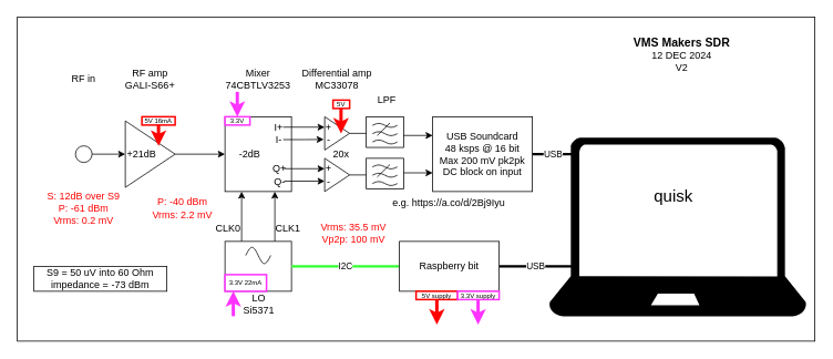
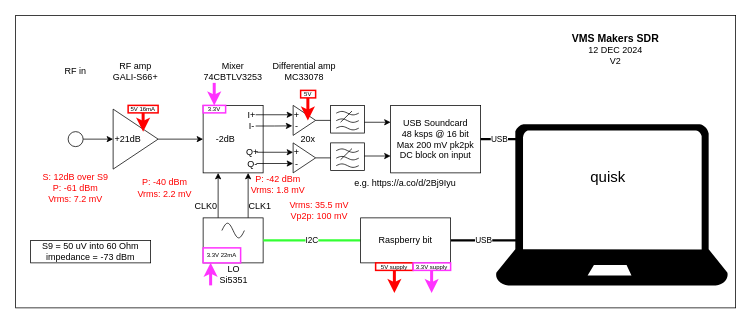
- <mxCell id="72" value="LPF" style="text;html=1;align=center;verticalAlign=middle;whiteSpace=wrap;rounded=0;" parent="1" vertex="1"><mxGeometry x="440" y="110" width="50" height="20" as="geometry" /></mxCell>
+ <mxCell id="41" value="&lt;div&gt;P: -42 dBm&lt;/div&gt;&lt;div&gt;Vrms: 1.8&lt;span style=&quot;background-color: initial;&quot;&gt;&amp;nbsp;mV&lt;/span&gt;&lt;/div&gt;" style="text;html=1;align=center;verticalAlign=middle;whiteSpace=wrap;rounded=0;fontColor=#FF0000;" parent="1" vertex="1"><mxGeometry x="310" y="230" width="120" height="30" as="geometry" /></mxCell>
- <mxCell id="39" value="S: 12dB over S9&lt;div&gt;P: -61 dBm&lt;/div&gt;&lt;div&gt;Vrms: 0.2&lt;span style=&quot;background-color: initial;&quot;&gt;&amp;nbsp;mV&lt;/span&gt;&lt;/div&gt;" style="text;html=1;align=center;verticalAlign=middle;whiteSpace=wrap;rounded=0;fontColor=#FF0000;" parent="1" vertex="1"><mxGeometry x="40" y="235" width="120" height="30" as="geometry" /></mxCell>
+ <mxCell id="39" value="S: 12dB over S9&lt;div&gt;P: -61 dBm&lt;/div&gt;&lt;div&gt;Vrms: 7.2&lt;span style=&quot;background-color: initial;&quot;&gt;&amp;nbsp;mV&lt;/span&gt;&lt;/div&gt;" style="text;html=1;align=center;verticalAlign=middle;whiteSpace=wrap;rounded=0;fontColor=#FF0000;" parent="1" vertex="1"><mxGeometry x="40" y="235" width="120" height="30" as="geometry" /></mxCell>
- <mxCell id="47" value="&lt;div&gt;LO&lt;/div&gt;Si5371" style="text;html=1;align=center;verticalAlign=middle;whiteSpace=wrap;rounded=0;" parent="1" vertex="1"><mxGeometry x="281" y="350" width="60" height="30" as="geometry" /></mxCell>
+ <mxCell id="47" value="&lt;div&gt;LO&lt;/div&gt;Si5351" style="text;html=1;align=center;verticalAlign=middle;whiteSpace=wrap;rounded=0;" parent="1" vertex="1"><mxGeometry x="281" y="350" width="60" height="30" as="geometry" /></mxCell>
